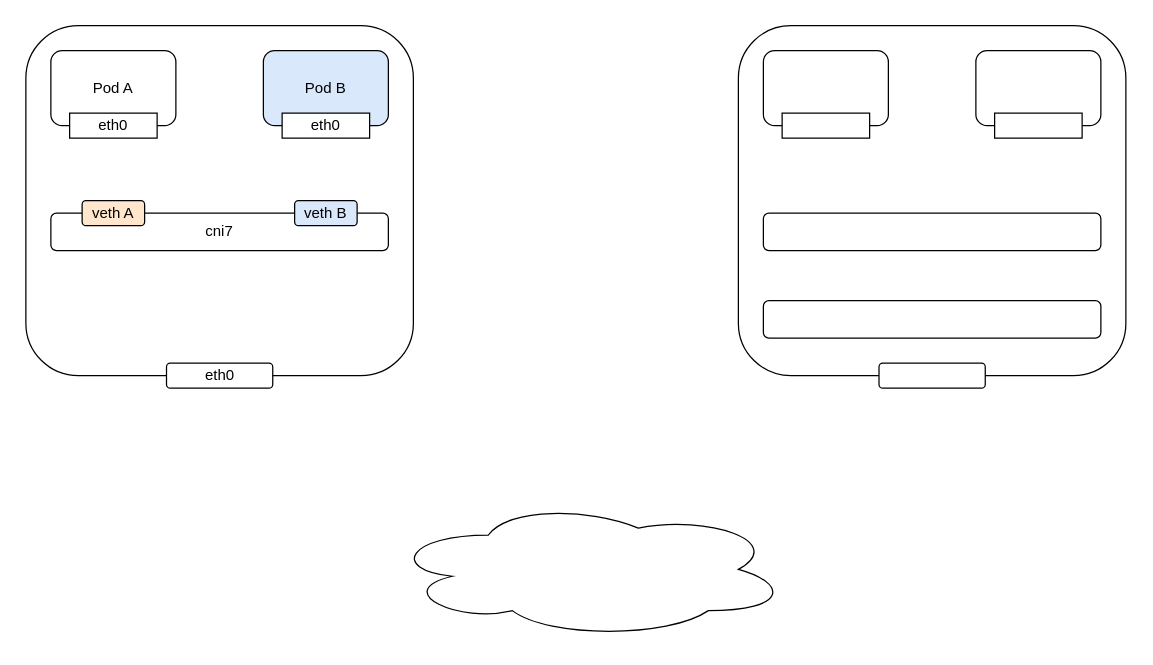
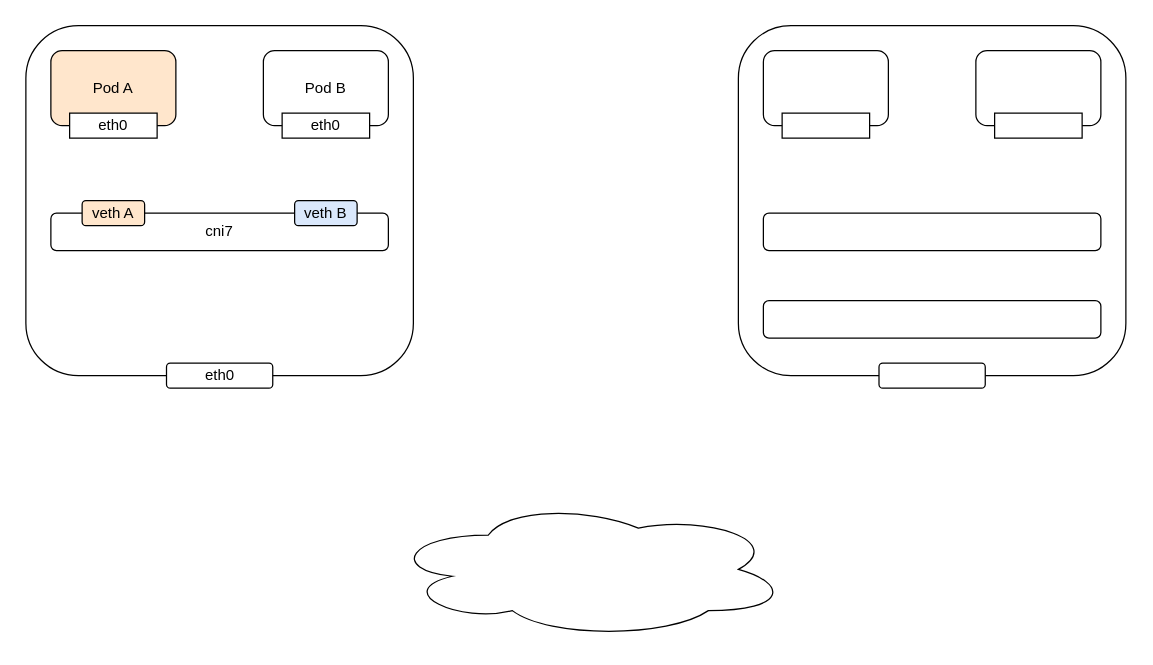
- <mxCell id="3" value="Pod A" style="rounded=1;whiteSpace=wrap;html=1;" vertex="1" parent="1"><mxGeometry x="40" y="40" width="100" height="60" as="geometry" /></mxCell>
+ <mxCell id="3" value="Pod A" style="rounded=1;whiteSpace=wrap;html=1;fillColor=#ffe6cc;" vertex="1" parent="1"><mxGeometry x="40" y="40" width="100" height="60" as="geometry" /></mxCell>
- <mxCell id="4" value="Pod B" style="rounded=1;whiteSpace=wrap;html=1;fillColor=#dae8fc;" vertex="1" parent="1"><mxGeometry x="210" y="40" width="100" height="60" as="geometry" /></mxCell>
+ <mxCell id="4" value="Pod B" style="rounded=1;whiteSpace=wrap;html=1;" vertex="1" parent="1"><mxGeometry x="210" y="40" width="100" height="60" as="geometry" /></mxCell>
